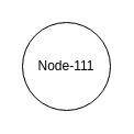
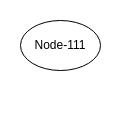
- <mxCell id="4" value="Node-111" style="ellipse;whiteSpace=wrap;html=1;aspect=fixed;" parent="1" vertex="1"><mxGeometry x="20" y="20" width="80" height="80" as="geometry" /></mxCell>
+ <mxCell id="4" value="Node-111" style="ellipse;whiteSpace=wrap;html=1;aspect=fixed;" parent="1" vertex="1"><mxGeometry x="20" y="20" width="80" height="50" as="geometry" /></mxCell>
